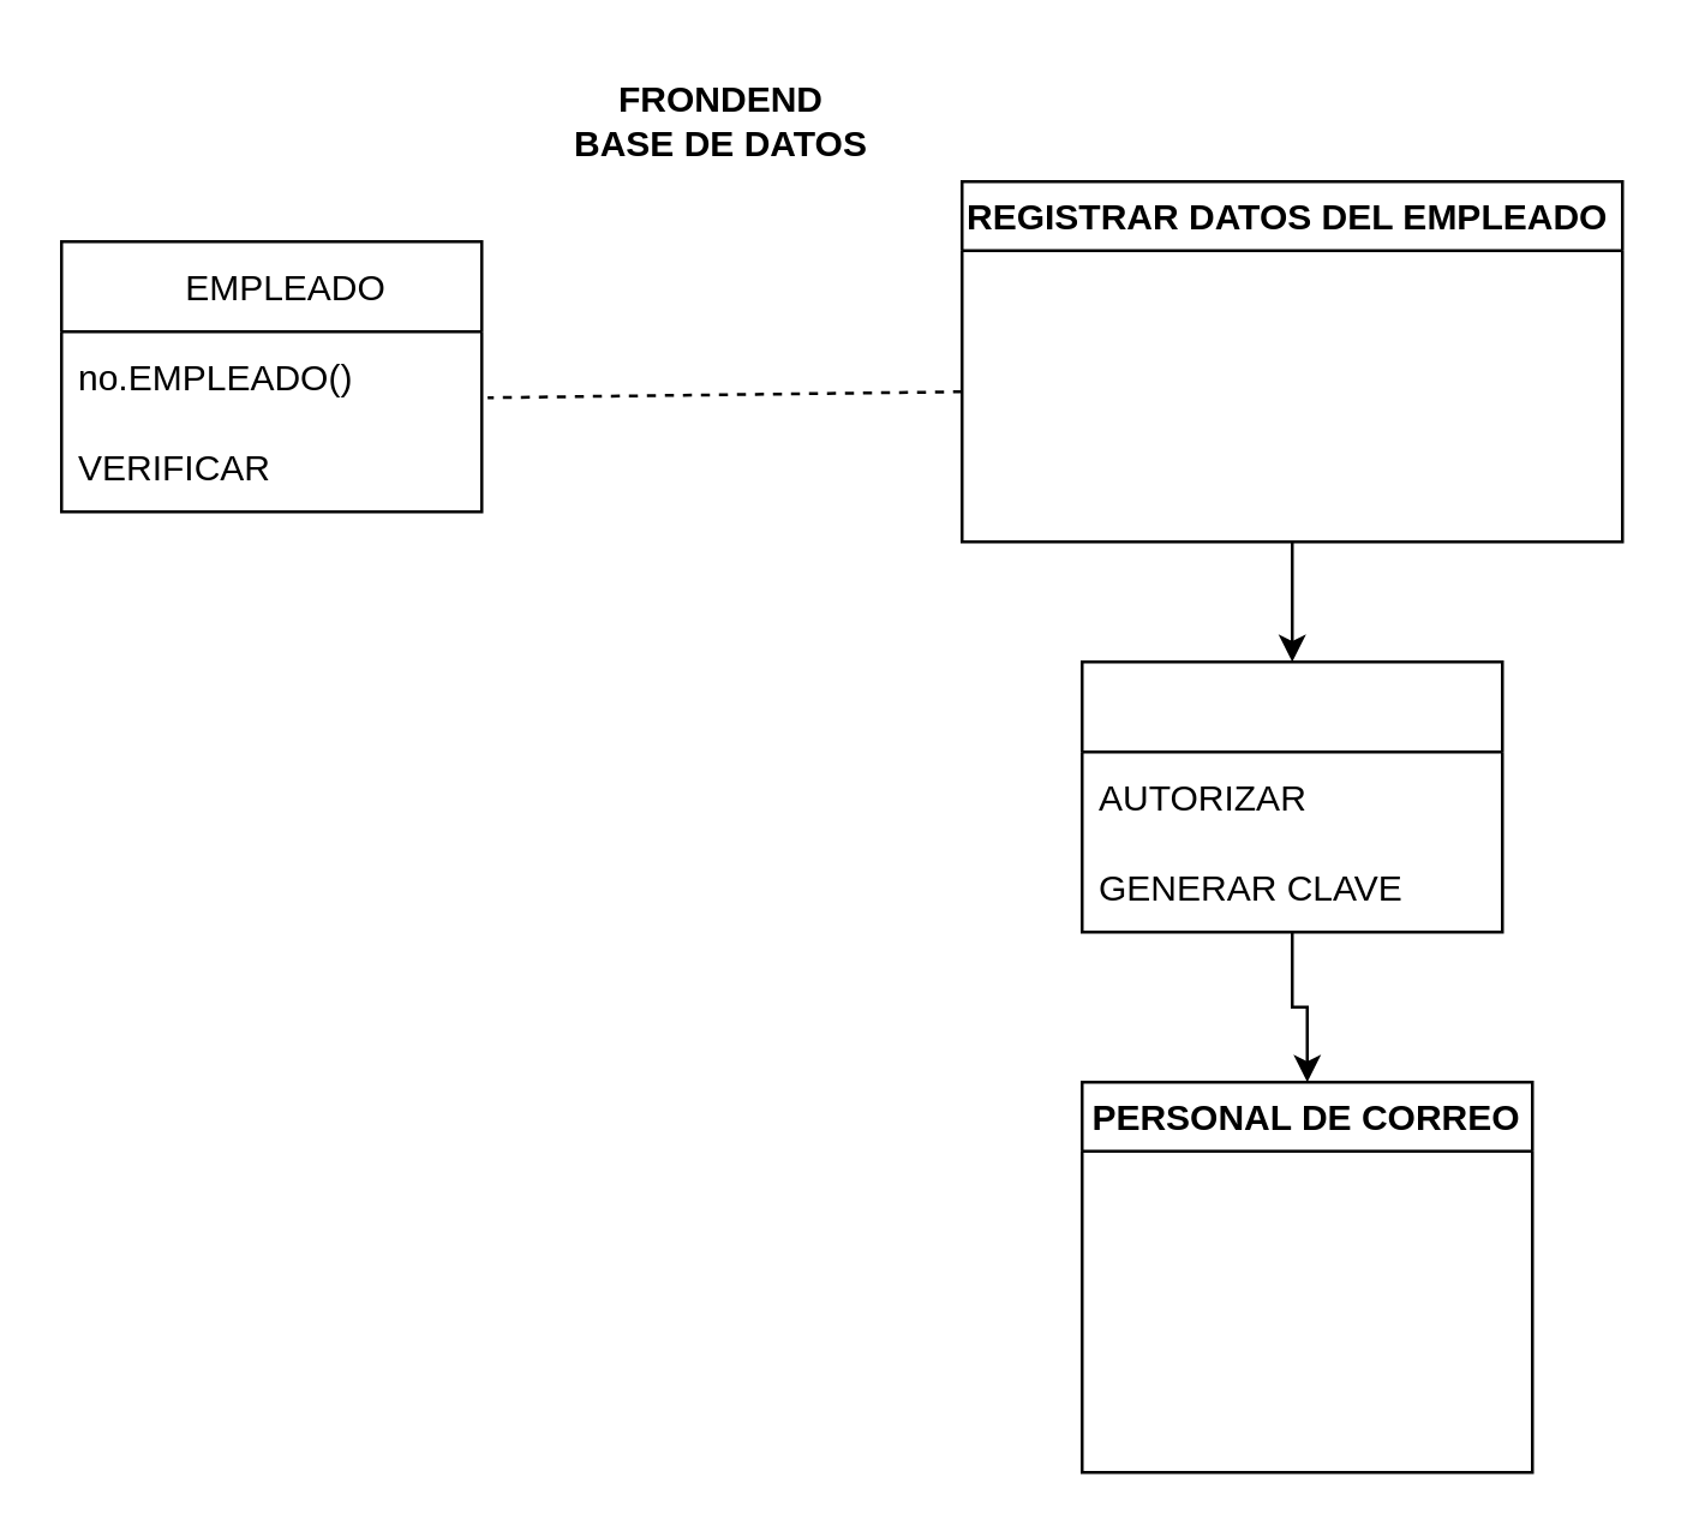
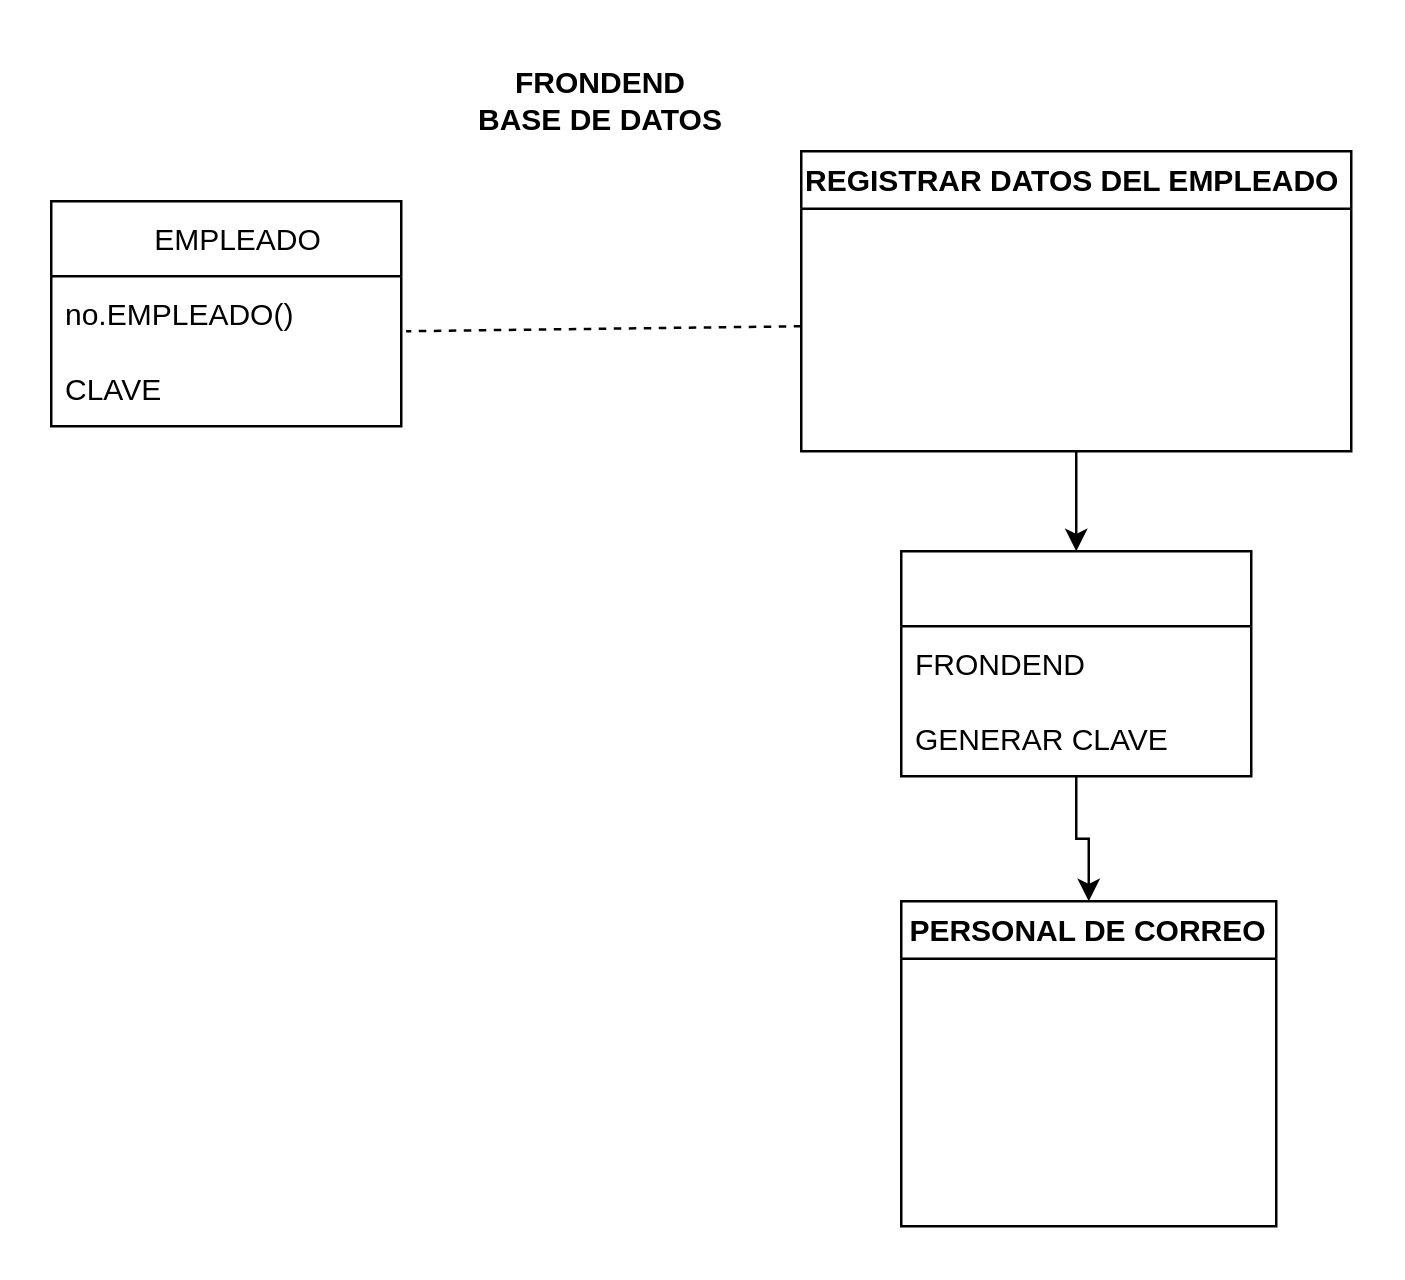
- <mxCell id="5" value="VERIFICAR" style="text;strokeColor=none;fillColor=none;align=left;verticalAlign=middle;spacingLeft=4;spacingRight=4;overflow=hidden;points=[[0,0.5],[1,0.5]];portConstraint=eastwest;rotatable=0;" vertex="1" parent="3"><mxGeometry y="60" width="140" height="30" as="geometry" /></mxCell>
+ <mxCell id="5" value="CLAVE" style="text;strokeColor=none;fillColor=none;align=left;verticalAlign=middle;spacingLeft=4;spacingRight=4;overflow=hidden;points=[[0,0.5],[1,0.5]];portConstraint=eastwest;rotatable=0;" vertex="1" parent="3"><mxGeometry y="60" width="140" height="30" as="geometry" /></mxCell>
- <mxCell id="10" value="AUTORIZAR" style="text;strokeColor=none;fillColor=none;align=left;verticalAlign=middle;spacingLeft=4;spacingRight=4;overflow=hidden;points=[[0,0.5],[1,0.5]];portConstraint=eastwest;rotatable=0;" vertex="1" parent="9"><mxGeometry y="30" width="140" height="30" as="geometry" /></mxCell>
+ <mxCell id="10" value="FRONDEND" style="text;strokeColor=none;fillColor=none;align=left;verticalAlign=middle;spacingLeft=4;spacingRight=4;overflow=hidden;points=[[0,0.5],[1,0.5]];portConstraint=eastwest;rotatable=0;" vertex="1" parent="9"><mxGeometry y="30" width="140" height="30" as="geometry" /></mxCell>
